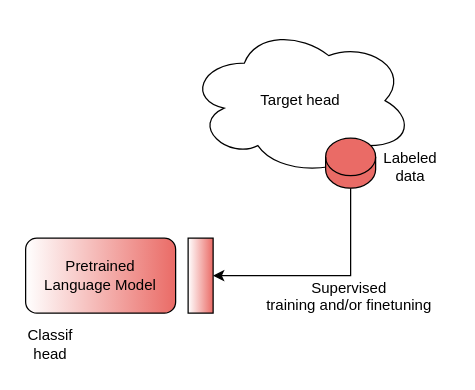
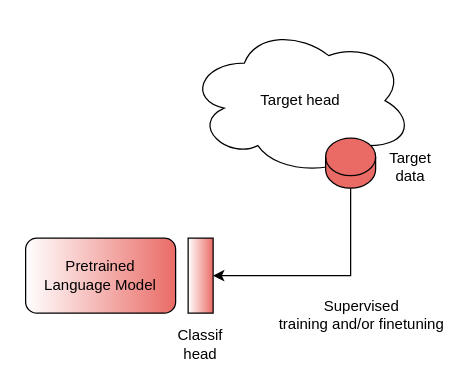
- <mxCell id="7" value="&lt;div&gt;Labeled&lt;/div&gt;&lt;div&gt;data&lt;br&gt;&lt;/div&gt;" style="text;html=1;strokeColor=none;fillColor=none;align=center;verticalAlign=middle;whiteSpace=wrap;rounded=0;" vertex="1" parent="1"><mxGeometry x="298" y="118" width="60" height="30" as="geometry" /></mxCell>
+ <mxCell id="7" value="&lt;div&gt;Target&lt;/div&gt;&lt;div&gt;data&lt;br&gt;&lt;/div&gt;" style="text;html=1;strokeColor=none;fillColor=none;align=center;verticalAlign=middle;whiteSpace=wrap;rounded=0;" vertex="1" parent="1"><mxGeometry x="298" y="118" width="60" height="30" as="geometry" /></mxCell>
- <mxCell id="9" value="Supervised&#10;training and/or finetuning&#10;" style="text;strokeColor=none;fillColor=none;align=center;verticalAlign=middle;spacingLeft=4;spacingRight=4;overflow=hidden;points=[[0,0.5],[1,0.5]];portConstraint=eastwest;rotatable=0;" vertex="1" parent="1"><mxGeometry x="202" y="221" width="154" height="30" as="geometry" /></mxCell>
+ <mxCell id="9" value="Supervised&#10;training and/or finetuning&#10;" style="text;strokeColor=none;fillColor=none;align=center;verticalAlign=middle;spacingLeft=4;spacingRight=4;overflow=hidden;points=[[0,0.5],[1,0.5]];portConstraint=eastwest;rotatable=0;" vertex="1" parent="1"><mxGeometry x="212" y="236" width="154" height="30" as="geometry" /></mxCell>
- <mxCell id="5" value="&lt;div&gt;Classif&lt;/div&gt;&lt;div&gt;head&lt;br&gt;&lt;/div&gt;" style="text;html=1;strokeColor=none;fillColor=none;align=center;verticalAlign=middle;whiteSpace=wrap;rounded=0;" vertex="1" parent="1"><mxGeometry x="10" y="260" width="60" height="30" as="geometry" /></mxCell>
+ <mxCell id="5" value="&lt;div&gt;Classif&lt;/div&gt;&lt;div&gt;head&lt;br&gt;&lt;/div&gt;" style="text;html=1;strokeColor=none;fillColor=none;align=center;verticalAlign=middle;whiteSpace=wrap;rounded=0;" vertex="1" parent="1"><mxGeometry x="130" y="260" width="60" height="30" as="geometry" /></mxCell>
